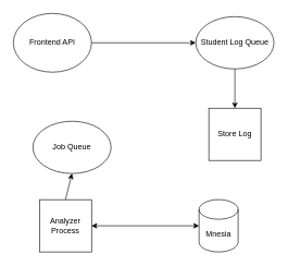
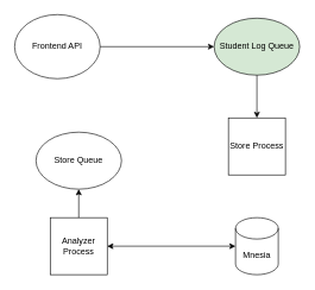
- <mxCell id="3" value="Student Log Queue" style="ellipse;whiteSpace=wrap;html=1;" vertex="1" parent="1"><mxGeometry x="300" y="25" width="120" height="80" as="geometry" /></mxCell>
+ <mxCell id="3" value="Student Log Queue" style="ellipse;whiteSpace=wrap;html=1;fillColor=#d5e8d4;" vertex="1" parent="1"><mxGeometry x="300" y="25" width="120" height="80" as="geometry" /></mxCell>
- <mxCell id="5" value="Store Log" style="whiteSpace=wrap;html=1;aspect=fixed;" vertex="1" parent="1"><mxGeometry x="320" y="165" width="80" height="80" as="geometry" /></mxCell>
+ <mxCell id="5" value="Store Process" style="whiteSpace=wrap;html=1;aspect=fixed;" vertex="1" parent="1"><mxGeometry x="320" y="165" width="80" height="80" as="geometry" /></mxCell>
- <mxCell id="9" value="Job Queue" style="ellipse;whiteSpace=wrap;html=1;" vertex="1" parent="1"><mxGeometry x="50" y="185" width="120" height="80" as="geometry" /></mxCell>
+ <mxCell id="9" value="Store Queue" style="ellipse;whiteSpace=wrap;html=1;" vertex="1" parent="1"><mxGeometry x="50" y="185" width="120" height="80" as="geometry" /></mxCell>
- <mxCell id="8" value="Analyzer Process" style="whiteSpace=wrap;html=1;aspect=fixed;" vertex="1" parent="1"><mxGeometry x="60" y="305" width="80" height="80" as="geometry" /></mxCell>
+ <mxCell id="8" value="Analyzer Process" style="whiteSpace=wrap;html=1;aspect=fixed;" vertex="1" parent="1"><mxGeometry x="70" y="305" width="80" height="80" as="geometry" /></mxCell>
- <mxCell id="4" value="Mnesia" style="shape=cylinder3;whiteSpace=wrap;html=1;boundedLbl=1;backgroundOutline=1;size=15;" vertex="1" parent="1"><mxGeometry x="305" y="305" width="60" height="80" as="geometry" /></mxCell>
+ <mxCell id="4" value="Mnesia" style="shape=cylinder3;whiteSpace=wrap;html=1;boundedLbl=1;backgroundOutline=1;size=15;" vertex="1" parent="1"><mxGeometry x="330" y="305" width="60" height="80" as="geometry" /></mxCell>
